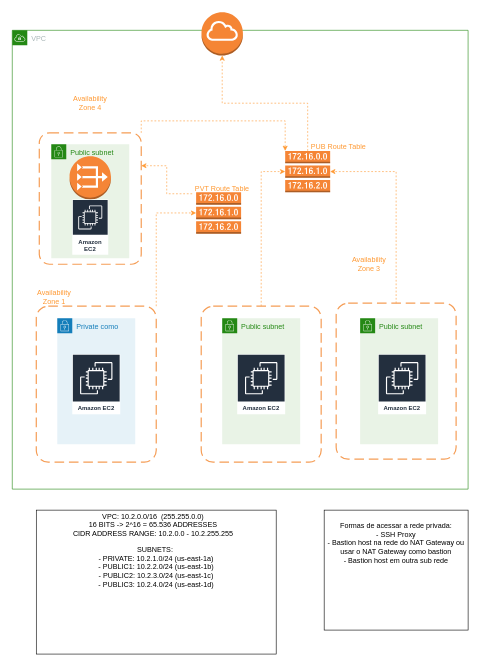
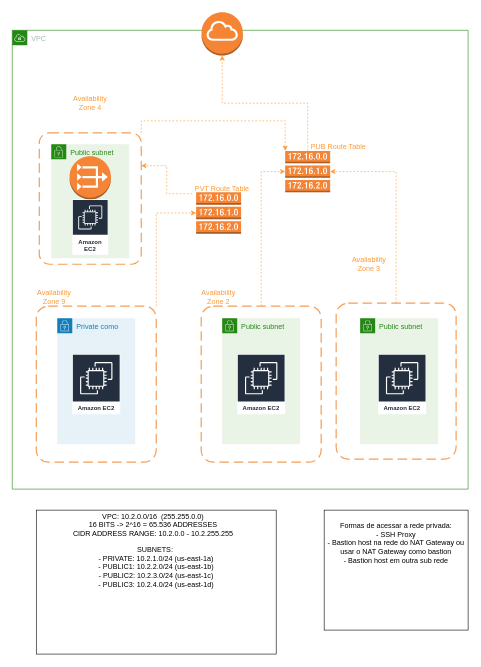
- <mxCell id="5" value="&lt;font color=&quot;#ff9933&quot;&gt;Availability Zone 1&lt;/font&gt;" style="text;html=1;strokeColor=none;fillColor=none;align=center;verticalAlign=middle;whiteSpace=wrap;rounded=0;" parent="1" vertex="1"><mxGeometry x="60" y="480" width="60" height="30" as="geometry" /></mxCell>
+ <mxCell id="5" value="&lt;font color=&quot;#ff9933&quot;&gt;Availability Zone 9&lt;/font&gt;" style="text;html=1;strokeColor=none;fillColor=none;align=center;verticalAlign=middle;whiteSpace=wrap;rounded=0;" parent="1" vertex="1"><mxGeometry x="60" y="480" width="60" height="30" as="geometry" /></mxCell>
+ <mxCell id="18" value="&lt;font color=&quot;#ff9933&quot;&gt;Availability Zone 2&lt;/font&gt;" style="text;html=1;strokeColor=none;fillColor=none;align=center;verticalAlign=middle;whiteSpace=wrap;rounded=0;" parent="1" vertex="1"><mxGeometry x="334" y="480" width="60" height="30" as="geometry" /></mxCell>
